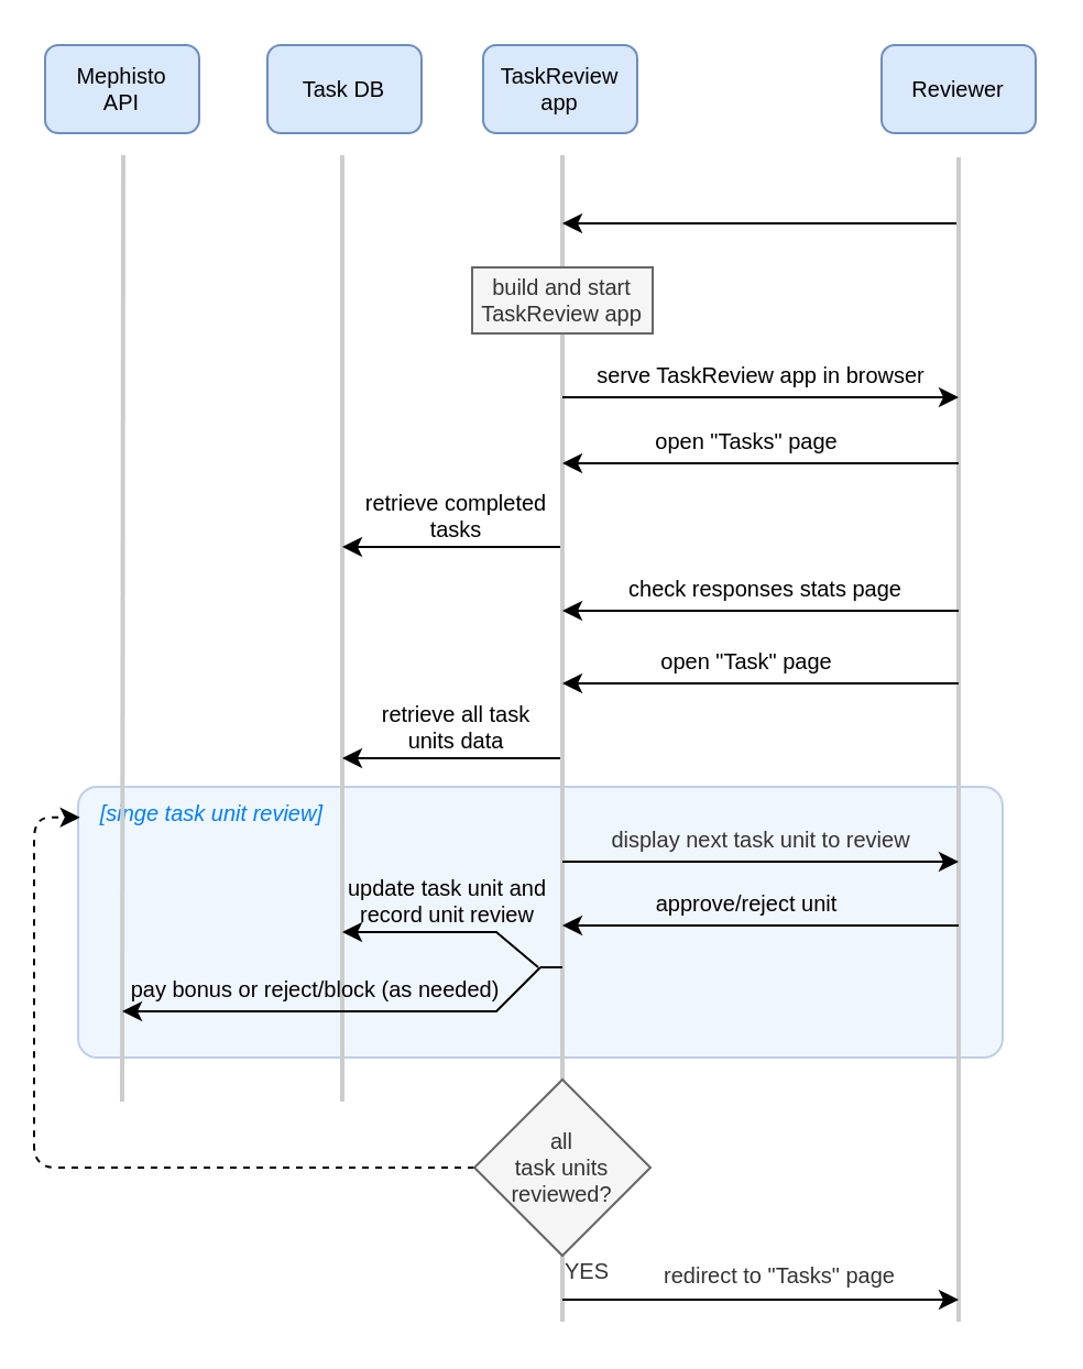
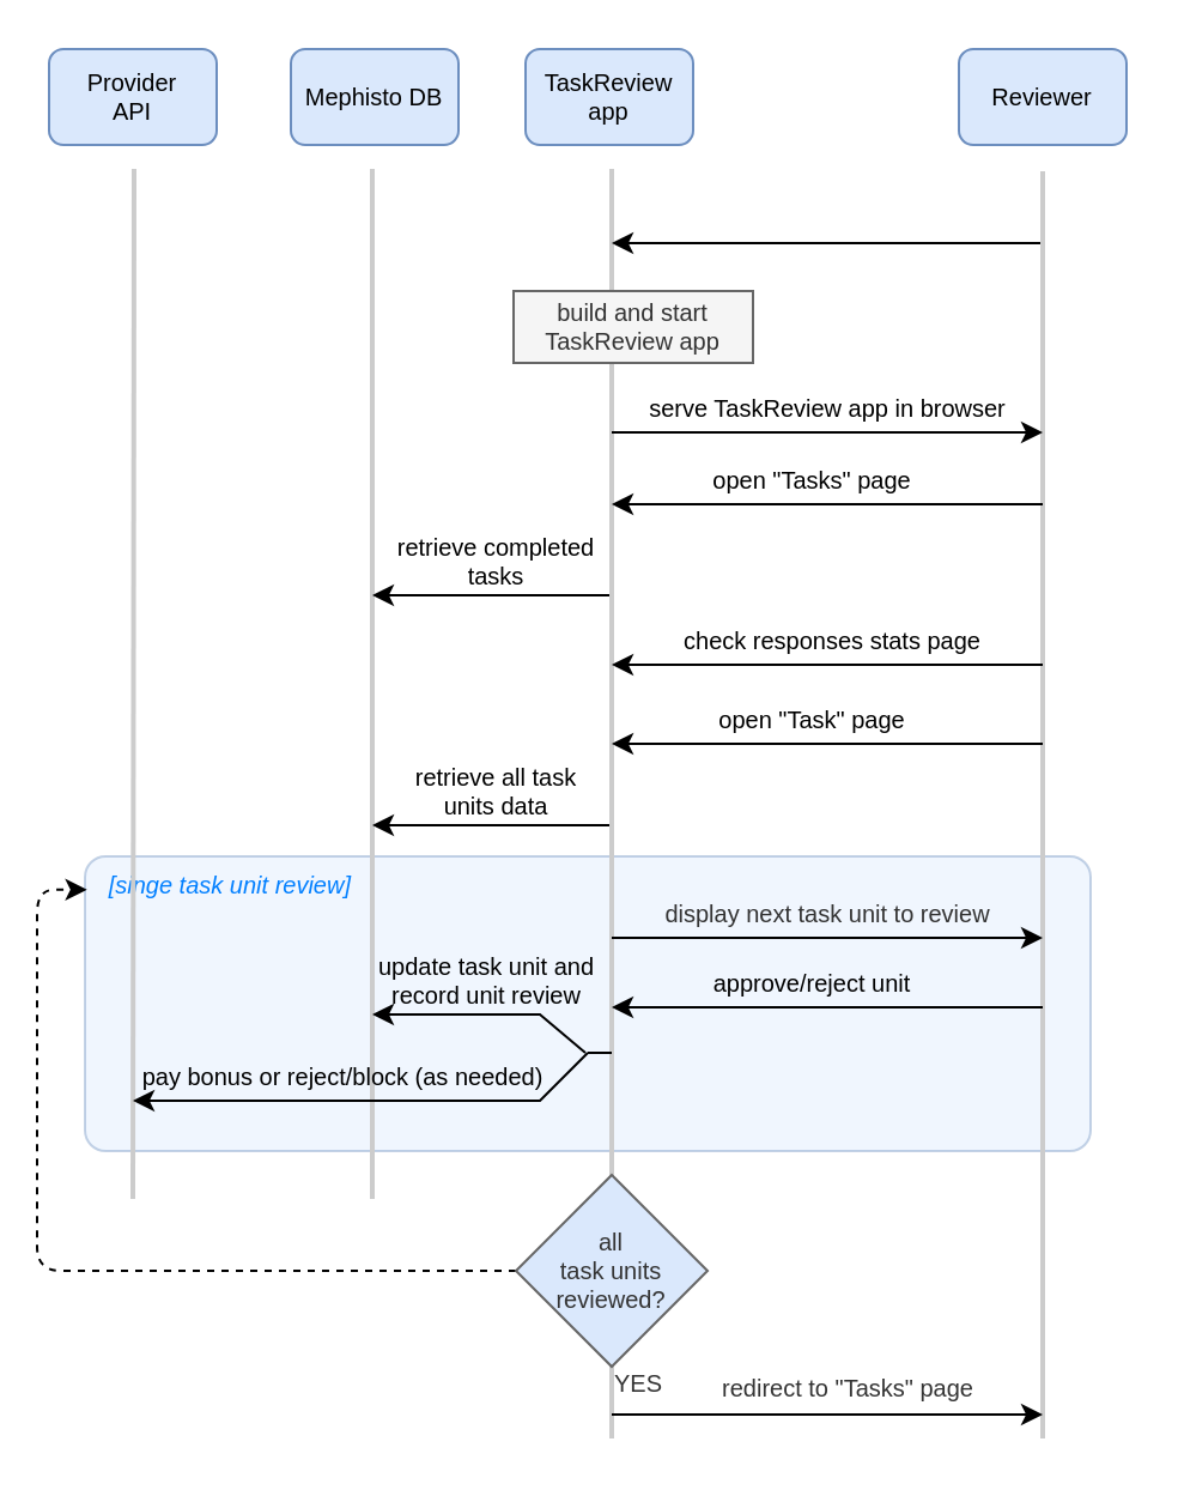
- <mxCell id="6" value="Mephisto&lt;br style=&quot;font-size: 10px;&quot;&gt;API" style="text;html=1;align=center;verticalAlign=middle;whiteSpace=wrap;rounded=1;fillColor=#dae8fc;strokeColor=#6c8ebf;fontSize=10;" parent="1" vertex="1"><mxGeometry x="20" y="20" width="70" height="40" as="geometry" /></mxCell>
+ <mxCell id="6" value="Provider&lt;br style=&quot;font-size: 10px;&quot;&gt;API" style="text;html=1;align=center;verticalAlign=middle;whiteSpace=wrap;rounded=1;fillColor=#dae8fc;strokeColor=#6c8ebf;fontSize=10;" parent="1" vertex="1"><mxGeometry x="20" y="20" width="70" height="40" as="geometry" /></mxCell>
- <mxCell id="7" value="Task DB" style="text;html=1;align=center;verticalAlign=middle;whiteSpace=wrap;rounded=1;fillColor=#dae8fc;strokeColor=#6c8ebf;fontSize=10;" parent="1" vertex="1"><mxGeometry x="121" y="20" width="70" height="40" as="geometry" /></mxCell>
+ <mxCell id="7" value="Mephisto DB" style="text;html=1;align=center;verticalAlign=middle;whiteSpace=wrap;rounded=1;fillColor=#dae8fc;strokeColor=#6c8ebf;fontSize=10;" parent="1" vertex="1"><mxGeometry x="121" y="20" width="70" height="40" as="geometry" /></mxCell>
- <mxCell id="10" value="build and start&lt;br&gt;TaskReview app" style="text;html=1;align=center;verticalAlign=middle;whiteSpace=wrap;rounded=0;fontSize=10;fillColor=#f5f5f5;fontColor=#333333;strokeColor=#666666;glass=0;shadow=0;" parent="1" vertex="1"><mxGeometry x="214" y="121" width="82" height="30" as="geometry" /></mxCell>
+ <mxCell id="10" value="build and start&lt;br&gt;TaskReview app" style="text;html=1;align=center;verticalAlign=middle;whiteSpace=wrap;rounded=0;fontSize=10;fillColor=#f5f5f5;fontColor=#333333;strokeColor=#666666;glass=0;shadow=0;" parent="1" vertex="1"><mxGeometry x="214" y="121" width="100" height="30" as="geometry" /></mxCell>
- <mxCell id="37" value="all&lt;br&gt;task units&lt;br&gt;reviewed?" style="rhombus;whiteSpace=wrap;html=1;fontSize=10;fillColor=#f5f5f5;fontColor=#333333;strokeColor=#666666;" vertex="1" parent="1"><mxGeometry x="215" y="490" width="80" height="80" as="geometry" /></mxCell>
+ <mxCell id="37" value="all&lt;br&gt;task units&lt;br&gt;reviewed?" style="rhombus;whiteSpace=wrap;html=1;fontSize=10;fillColor=#dae8fc;fontColor=#333333;strokeColor=#666666;" vertex="1" parent="1"><mxGeometry x="215" y="490" width="80" height="80" as="geometry" /></mxCell>
